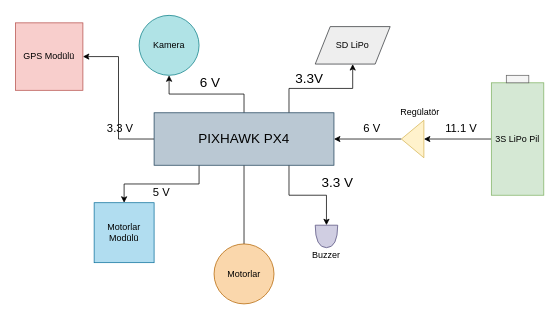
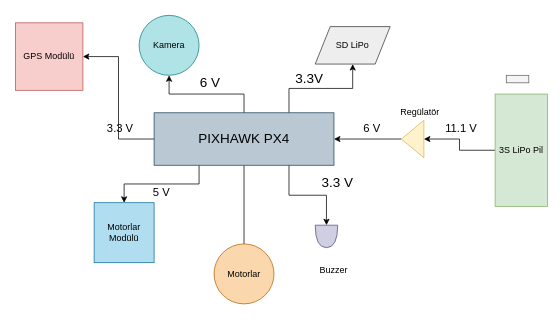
- <mxCell id="12" value="3S LiPo Pil" style="rounded=0;whiteSpace=wrap;html=1;fillColor=#d5e8d4;strokeColor=#82b366;" parent="1" vertex="1"><mxGeometry x="655" y="110" width="70" height="150" as="geometry" /></mxCell>
+ <mxCell id="12" value="3S LiPo Pil" style="rounded=0;whiteSpace=wrap;html=1;fillColor=#d5e8d4;strokeColor=#82b366;" parent="1" vertex="1"><mxGeometry x="660" y="125" width="70" height="150" as="geometry" /></mxCell>
- <mxCell id="25" value="Buzzer" style="text;html=1;strokeColor=none;fillColor=none;align=center;verticalAlign=middle;whiteSpace=wrap;rounded=0;" parent="1" vertex="1"><mxGeometry x="415" y="330" width="40" height="20" as="geometry" /></mxCell>
+ <mxCell id="25" value="Buzzer" style="text;html=1;strokeColor=none;fillColor=none;align=center;verticalAlign=middle;whiteSpace=wrap;rounded=0;" parent="1" vertex="1"><mxGeometry x="425" y="350" width="40" height="20" as="geometry" /></mxCell>
